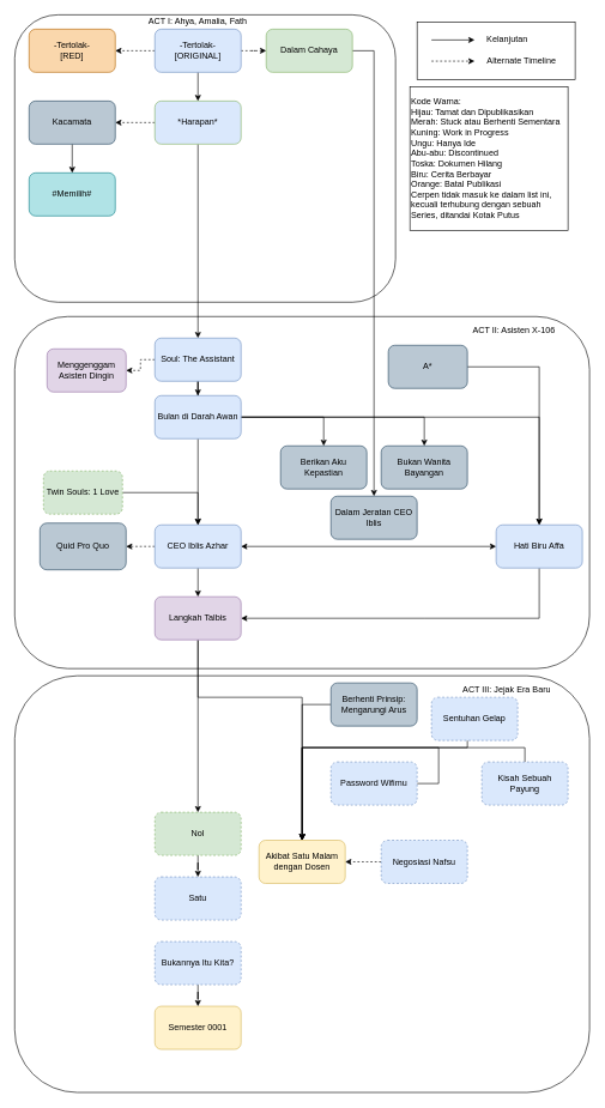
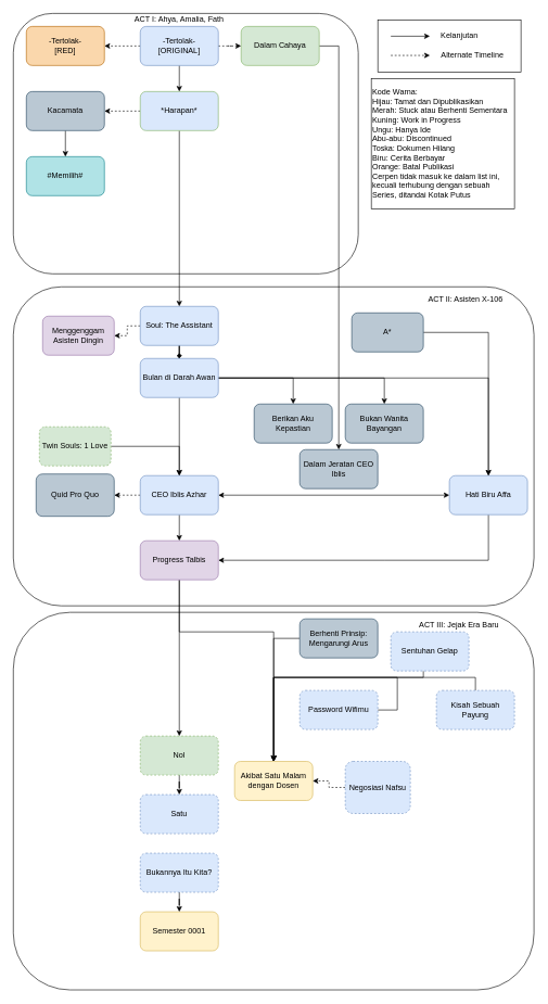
- <mxCell id="12" style="edgeStyle=orthogonalEdgeStyle;rounded=0;orthogonalLoop=1;jettySize=auto;html=1;" parent="1" source="14" target="20" edge="1"><mxGeometry relative="1" as="geometry" /></mxCell>
+ <mxCell id="12" style="edgeStyle=orthogonalEdgeStyle;rounded=0;orthogonalLoop=1;jettySize=auto;html=1;endArrow=diamond;" parent="1" source="14" target="20" edge="1"><mxGeometry relative="1" as="geometry" /></mxCell>
- <mxCell id="54" value="Langkah Talbis" style="rounded=1;whiteSpace=wrap;html=1;fillColor=#e1d5e7;strokeColor=#9673a6;" parent="1" vertex="1"><mxGeometry x="215" y="830" width="120" height="60" as="geometry" /></mxCell>
+ <mxCell id="54" value="Progress Talbis" style="rounded=1;whiteSpace=wrap;html=1;fillColor=#e1d5e7;strokeColor=#9673a6;" parent="1" vertex="1"><mxGeometry x="215" y="830" width="120" height="60" as="geometry" /></mxCell>
- <mxCell id="70" value="Negosiasi Nafsu" style="rounded=1;whiteSpace=wrap;html=1;fillColor=#dae8fc;strokeColor=#6c8ebf;dashed=1;" parent="1" vertex="1"><mxGeometry x="530" y="1169" width="120" height="60" as="geometry" /></mxCell>
+ <mxCell id="70" value="Negosiasi Nafsu" style="rounded=1;whiteSpace=wrap;html=1;fillColor=#dae8fc;strokeColor=#6c8ebf;dashed=1;" parent="1" vertex="1"><mxGeometry x="530" y="1169" width="100" height="80" as="geometry" /></mxCell>
